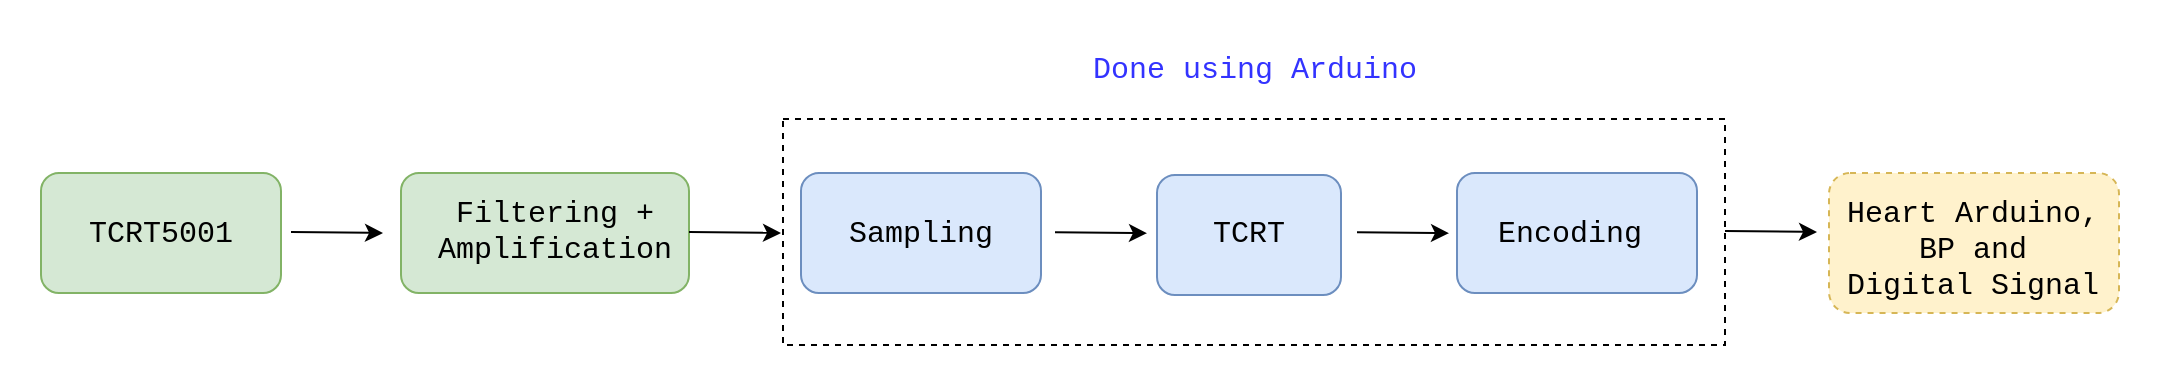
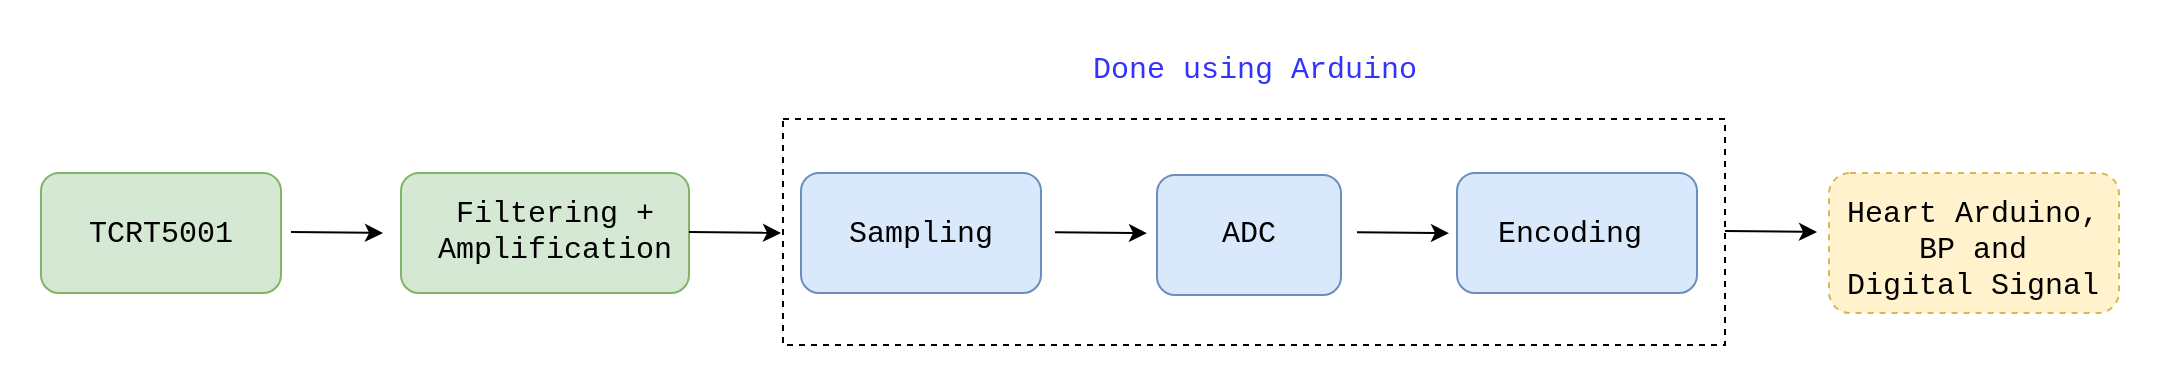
- <mxCell id="14" value="&lt;font style=&quot;font-size: 15px;&quot; face=&quot;Courier New&quot;&gt;TCRT&lt;br&gt;&lt;/font&gt;" style="text;html=1;resizable=0;autosize=1;align=center;verticalAlign=middle;points=[];fillColor=none;strokeColor=none;rounded=0;" vertex="1" parent="1"><mxGeometry x="601.5" y="102" width="45" height="30" as="geometry" /></mxCell>
+ <mxCell id="14" value="&lt;font style=&quot;font-size: 15px;&quot; face=&quot;Courier New&quot;&gt;ADC&lt;br&gt;&lt;/font&gt;" style="text;html=1;resizable=0;autosize=1;align=center;verticalAlign=middle;points=[];fillColor=none;strokeColor=none;rounded=0;" vertex="1" parent="1"><mxGeometry x="601.5" y="102" width="45" height="30" as="geometry" /></mxCell>
